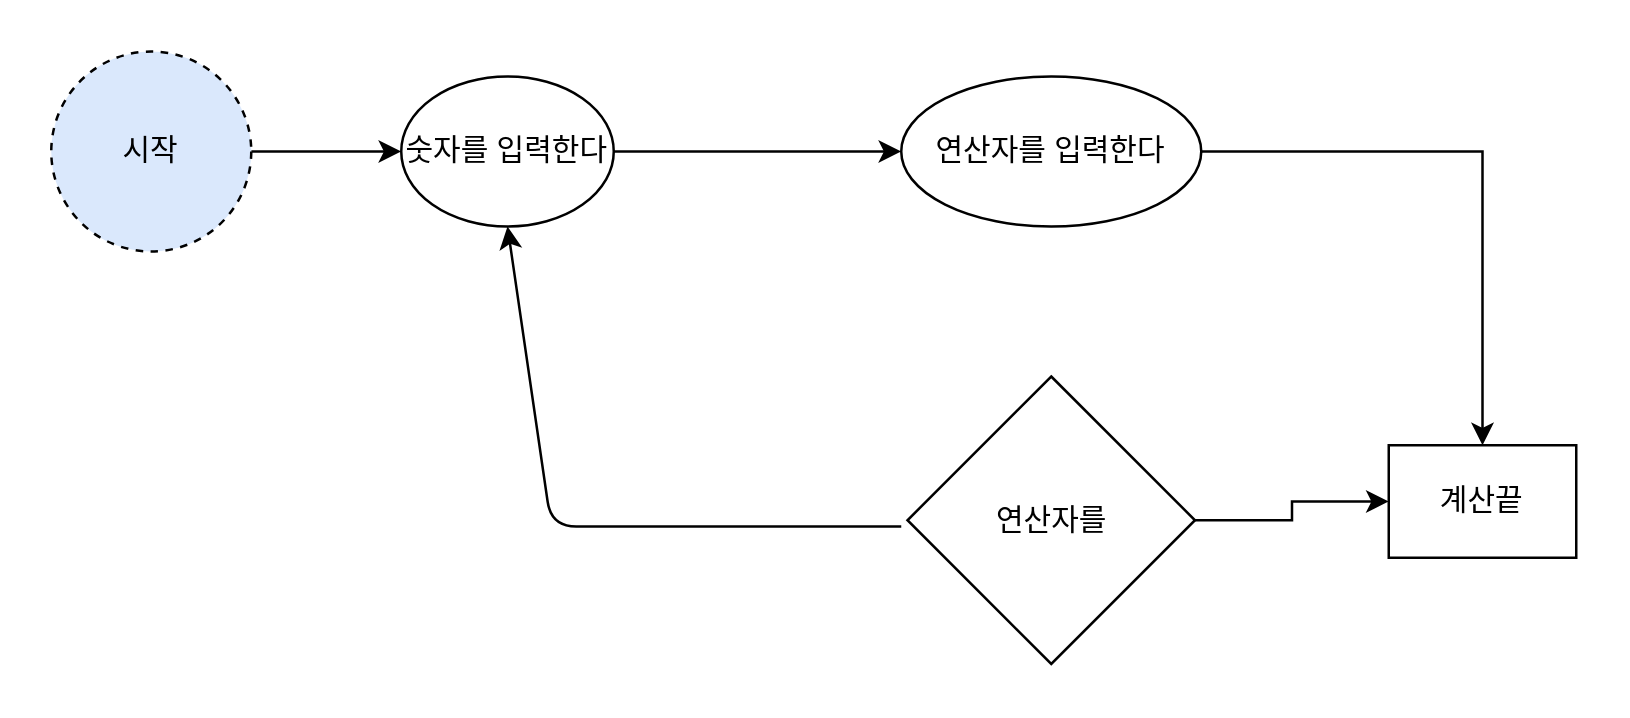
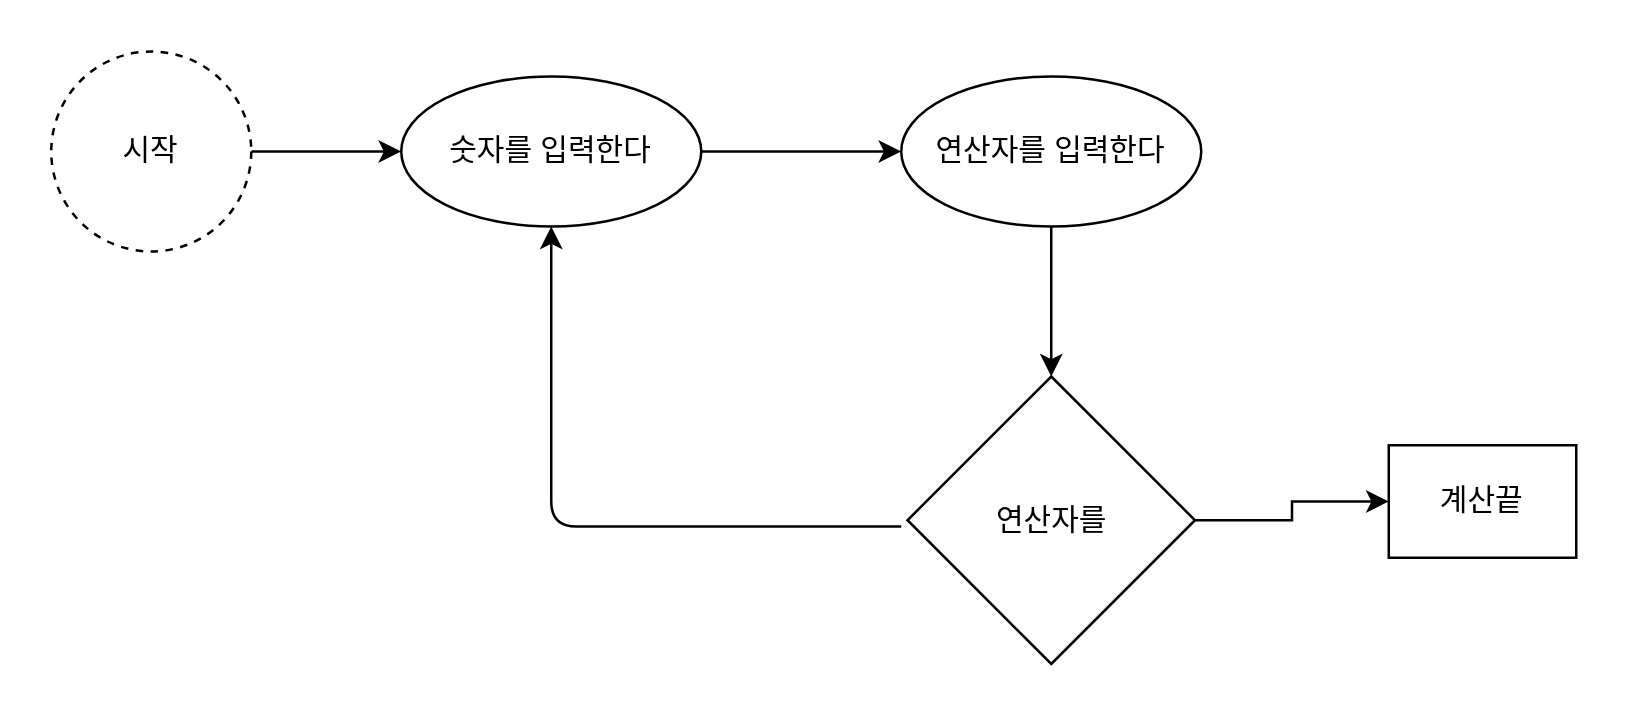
- <mxCell id="3" value="시작" style="ellipse;whiteSpace=wrap;html=1;aspect=fixed;dashed=1;fillColor=#dae8fc;" vertex="1" parent="1"><mxGeometry x="20" y="20" width="80" height="80" as="geometry" /></mxCell>
+ <mxCell id="3" value="시작" style="ellipse;whiteSpace=wrap;html=1;aspect=fixed;dashed=1;" vertex="1" parent="1"><mxGeometry x="20" y="20" width="80" height="80" as="geometry" /></mxCell>
- <mxCell id="5" value="숫자를 입력한다" style="ellipse;whiteSpace=wrap;html=1;" vertex="1" parent="1"><mxGeometry x="160" y="30" width="85" height="60" as="geometry" /></mxCell>
+ <mxCell id="5" value="숫자를 입력한다" style="ellipse;whiteSpace=wrap;html=1;" vertex="1" parent="1"><mxGeometry x="160" y="30" width="120" height="60" as="geometry" /></mxCell>
- <mxCell id="6" value="" style="edgeStyle=orthogonalEdgeStyle;rounded=0;orthogonalLoop=1;jettySize=auto;html=1;" edge="1" parent="1" source="7" target="10"><mxGeometry relative="1" as="geometry" /></mxCell>
+ <mxCell id="6" value="" style="edgeStyle=orthogonalEdgeStyle;rounded=0;orthogonalLoop=1;jettySize=auto;html=1;" edge="1" parent="1" source="7" target="9"><mxGeometry relative="1" as="geometry" /></mxCell>
